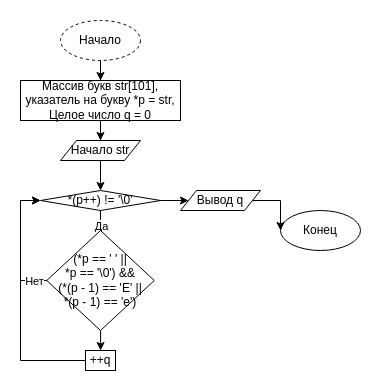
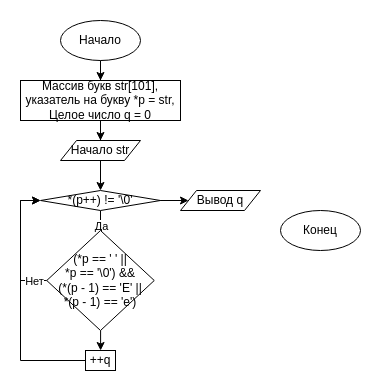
- <mxCell id="3" value="Начало" style="ellipse;whiteSpace=wrap;html=1;dashed=1;" vertex="1" parent="1"><mxGeometry x="60" y="20" width="80" height="40" as="geometry" /></mxCell>
+ <mxCell id="3" value="Начало" style="ellipse;whiteSpace=wrap;html=1;" vertex="1" parent="1"><mxGeometry x="60" y="20" width="80" height="40" as="geometry" /></mxCell>
- <mxCell id="17" style="edgeStyle=orthogonalEdgeStyle;rounded=0;orthogonalLoop=1;jettySize=auto;html=1;" edge="1" parent="1" source="18" target="8"><mxGeometry relative="1" as="geometry" /></mxCell>
